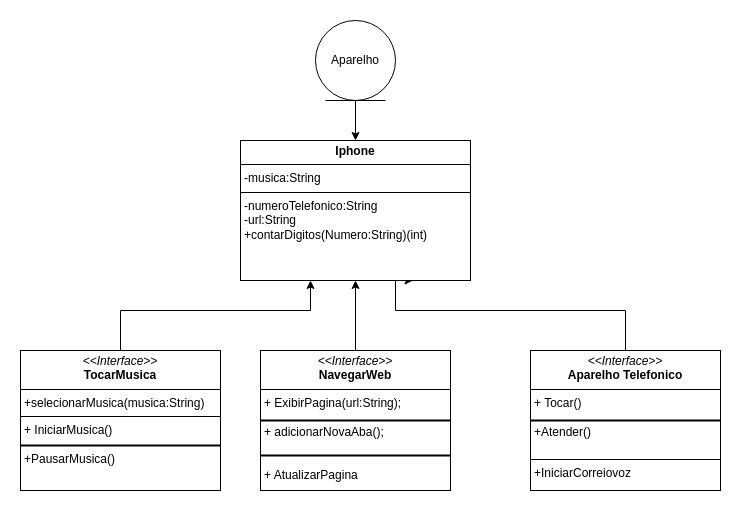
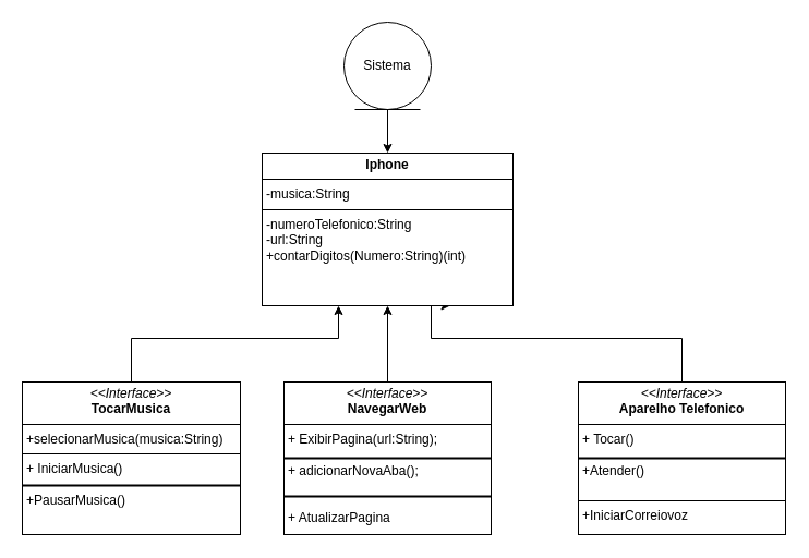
- <mxCell id="14" value="Aparelho" style="ellipse;shape=umlEntity;whiteSpace=wrap;html=1;" vertex="1" parent="1"><mxGeometry x="315" y="20" width="80" height="80" as="geometry" /></mxCell>
+ <mxCell id="14" value="Sistema" style="ellipse;shape=umlEntity;whiteSpace=wrap;html=1;" vertex="1" parent="1"><mxGeometry x="315" y="20" width="80" height="80" as="geometry" /></mxCell>
